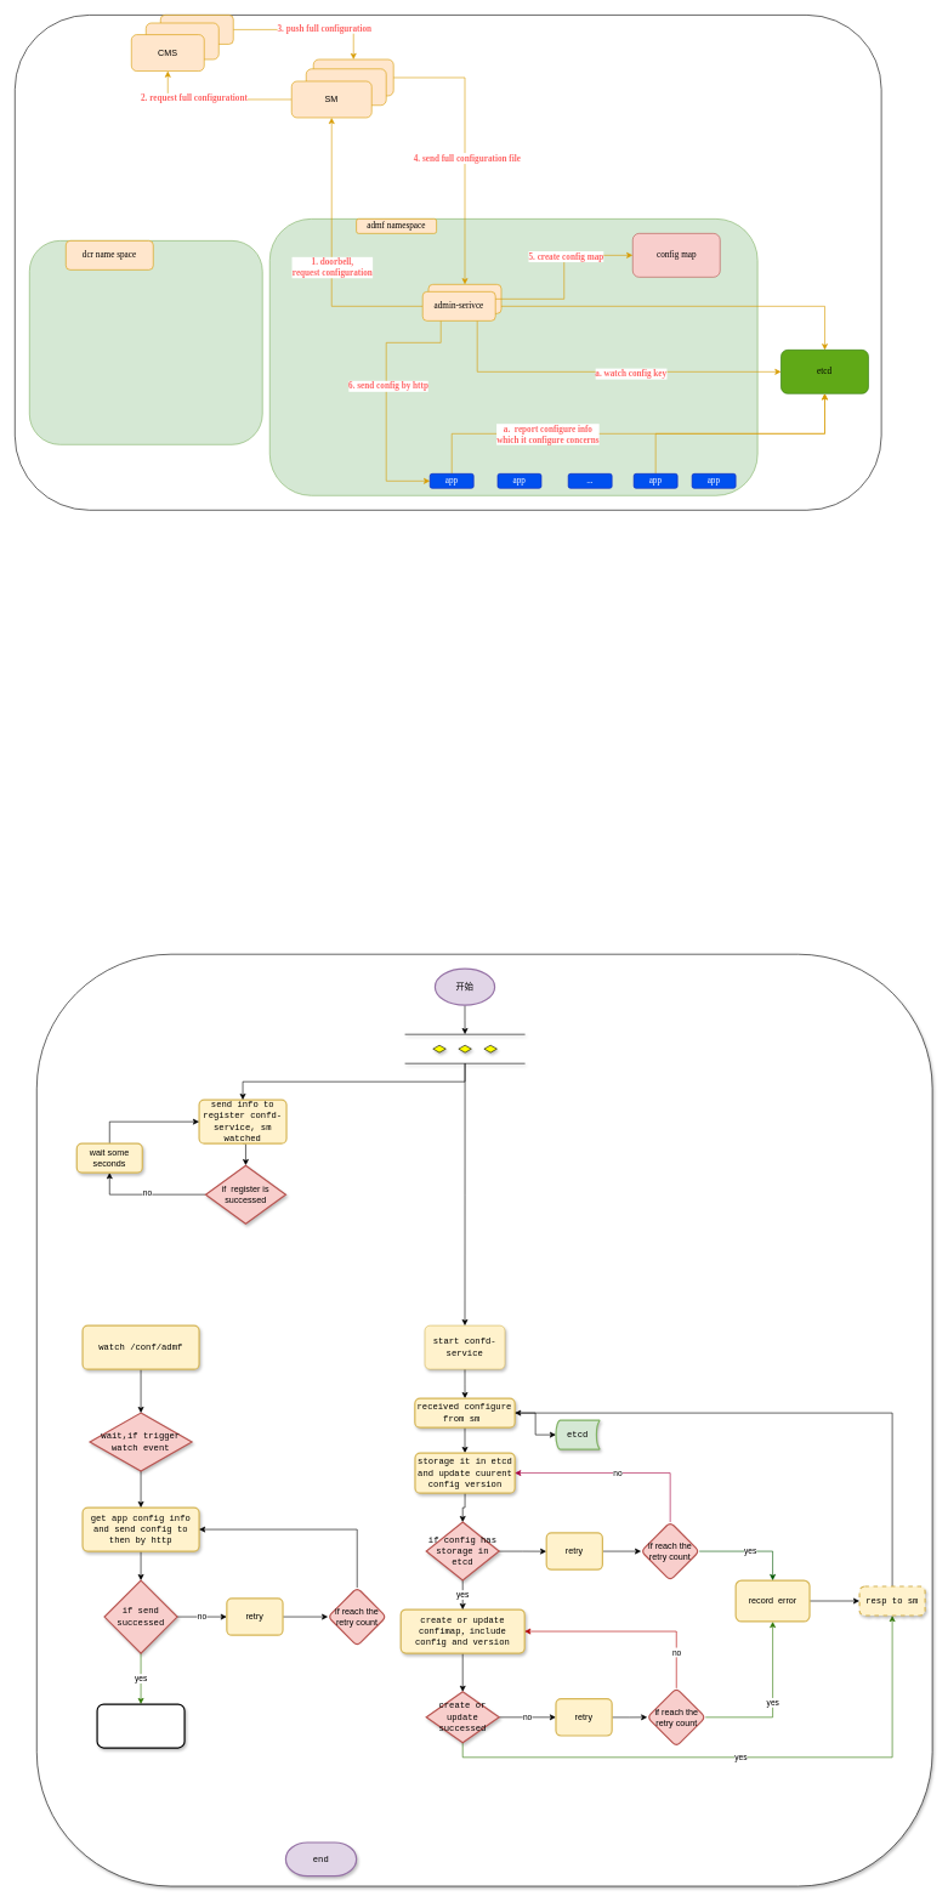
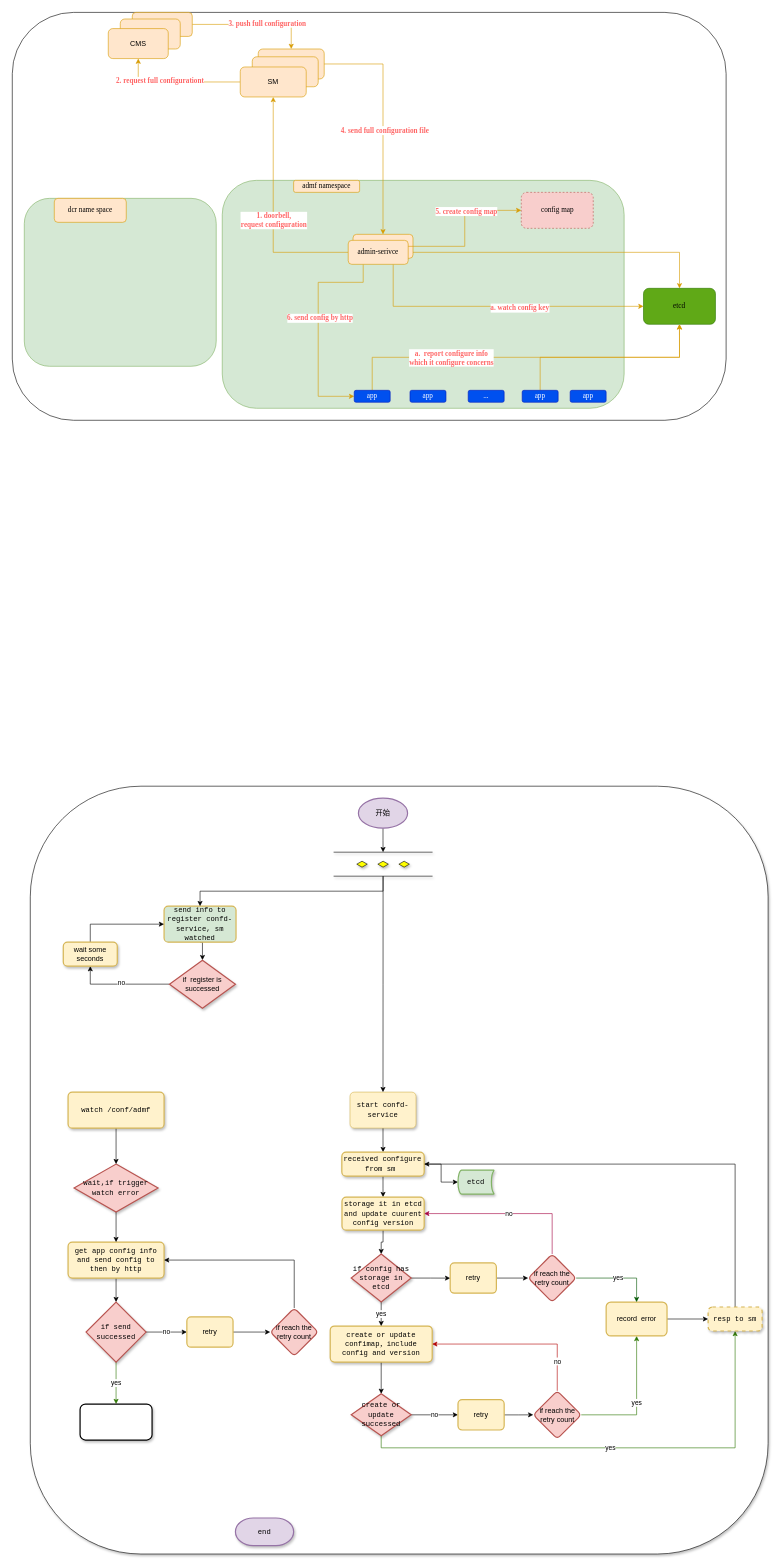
- <mxCell id="27" value="&lt;font face=&quot;Lucida Console&quot;&gt;config map&lt;/font&gt;" style="rounded=1;whiteSpace=wrap;html=1;fillColor=#f8cecc;strokeColor=#b85450;" parent="1" vertex="1"><mxGeometry x="868.5" y="320" width="120" height="60" as="geometry" /></mxCell>
+ <mxCell id="27" value="&lt;font face=&quot;Lucida Console&quot;&gt;config map&lt;/font&gt;" style="rounded=1;whiteSpace=wrap;html=1;fillColor=#f8cecc;strokeColor=#b85450;dashed=1;" parent="1" vertex="1"><mxGeometry x="868.5" y="320" width="120" height="60" as="geometry" /></mxCell>
- <mxCell id="44" value="&lt;font face=&quot;Courier New&quot;&gt;send info to register confd-service, sm watched&lt;/font&gt;" style="rounded=1;whiteSpace=wrap;html=1;absoluteArcSize=1;arcSize=14;strokeWidth=2;fillColor=#fff2cc;strokeColor=#d6b656;" vertex="1" parent="1"><mxGeometry x="273" y="1510" width="120" height="60" as="geometry" /></mxCell>
+ <mxCell id="44" value="&lt;font face=&quot;Courier New&quot;&gt;send info to register confd-service, sm watched&lt;/font&gt;" style="rounded=1;whiteSpace=wrap;html=1;absoluteArcSize=1;arcSize=14;strokeWidth=2;fillColor=#d5e8d4;strokeColor=#d6b656;" vertex="1" parent="1"><mxGeometry x="273" y="1510" width="120" height="60" as="geometry" /></mxCell>
- <mxCell id="66" value="&lt;font face=&quot;Courier New&quot;&gt;wait,if trigger watch event&lt;/font&gt;" style="strokeWidth=2;html=1;shape=mxgraph.flowchart.decision;whiteSpace=wrap;rounded=1;shadow=1;glass=0;sketch=0;fillColor=#f8cecc;strokeColor=#b85450;" vertex="1" parent="1"><mxGeometry x="123" y="1940" width="140" height="80" as="geometry" /></mxCell>
+ <mxCell id="66" value="&lt;font face=&quot;Courier New&quot;&gt;wait,if trigger watch error&lt;/font&gt;" style="strokeWidth=2;html=1;shape=mxgraph.flowchart.decision;whiteSpace=wrap;rounded=1;shadow=1;glass=0;sketch=0;fillColor=#f8cecc;strokeColor=#b85450;" vertex="1" parent="1"><mxGeometry x="123" y="1940" width="140" height="80" as="geometry" /></mxCell>
